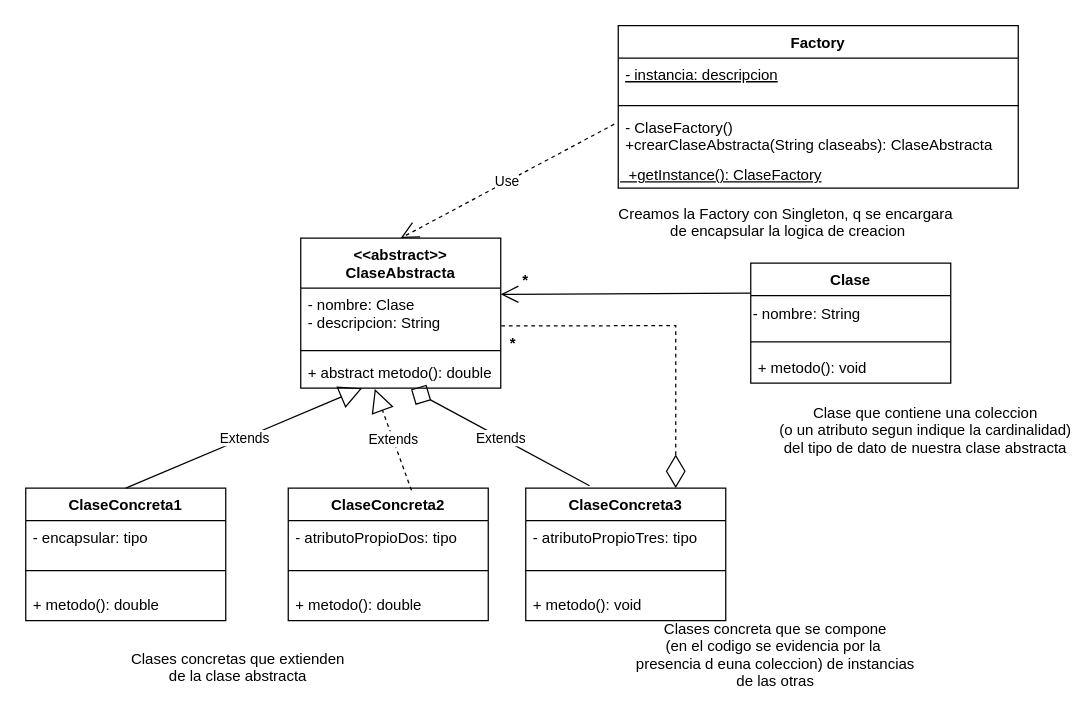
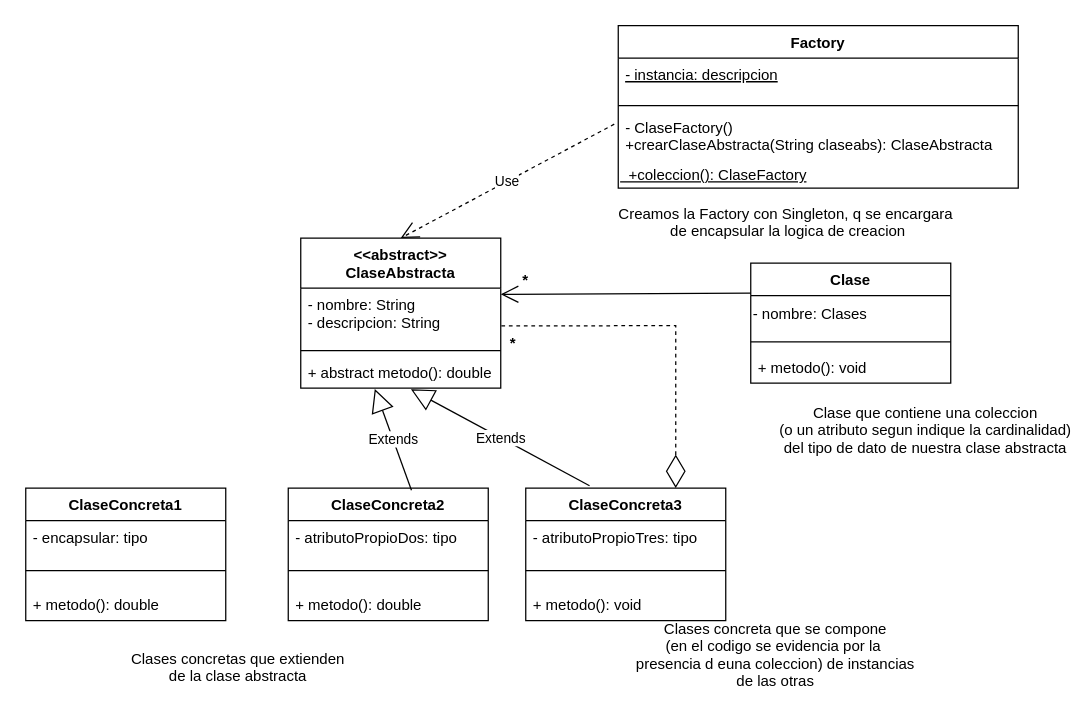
- <mxCell id="10" value="&lt;span style=&quot;&quot;&gt;&amp;nbsp; +getInstance(): ClaseFactory&lt;/span&gt;" style="text;html=1;strokeColor=none;fillColor=none;align=left;verticalAlign=middle;whiteSpace=wrap;rounded=0;fontStyle=4" vertex="1" parent="6"><mxGeometry y="110" width="320" height="20" as="geometry" /></mxCell>
+ <mxCell id="10" value="&lt;span style=&quot;&quot;&gt;&amp;nbsp; +coleccion(): ClaseFactory&lt;/span&gt;" style="text;html=1;strokeColor=none;fillColor=none;align=left;verticalAlign=middle;whiteSpace=wrap;rounded=0;fontStyle=4" vertex="1" parent="6"><mxGeometry y="110" width="320" height="20" as="geometry" /></mxCell>
- <mxCell id="3" value="- nombre: Clase&#10;- descripcion: String" style="text;strokeColor=none;fillColor=none;align=left;verticalAlign=top;spacingLeft=4;spacingRight=4;overflow=hidden;rotatable=0;points=[[0,0.5],[1,0.5]];portConstraint=eastwest;" parent="2" vertex="1"><mxGeometry y="40" width="160" height="46" as="geometry" /></mxCell>
+ <mxCell id="3" value="- nombre: String&#10;- descripcion: String" style="text;strokeColor=none;fillColor=none;align=left;verticalAlign=top;spacingLeft=4;spacingRight=4;overflow=hidden;rotatable=0;points=[[0,0.5],[1,0.5]];portConstraint=eastwest;" parent="2" vertex="1"><mxGeometry y="40" width="160" height="46" as="geometry" /></mxCell>
- <mxCell id="16" value="- nombre: String" style="text;html=1;align=left;verticalAlign=middle;resizable=0;points=[];autosize=1;strokeColor=none;fillColor=none;" parent="15" vertex="1"><mxGeometry y="26" width="160" height="30" as="geometry" /></mxCell>
+ <mxCell id="16" value="- nombre: Clases" style="text;html=1;align=left;verticalAlign=middle;resizable=0;points=[];autosize=1;strokeColor=none;fillColor=none;" parent="15" vertex="1"><mxGeometry y="26" width="160" height="30" as="geometry" /></mxCell>
- <mxCell id="22" value="Extends" style="endArrow=diamond;endSize=16;endFill=0;html=1;rounded=0;exitX=0.319;exitY=-0.018;exitDx=0;exitDy=0;entryX=0.551;entryY=1.037;entryDx=0;entryDy=0;entryPerimeter=0;exitPerimeter=0;" parent="1" source="25" target="5" edge="1"><mxGeometry width="160" relative="1" as="geometry"><mxPoint x="507.52" y="398.62" as="sourcePoint" /><mxPoint x="307.52" y="297.68" as="targetPoint" /></mxGeometry></mxCell>
+ <mxCell id="22" value="Extends" style="endArrow=block;endSize=16;endFill=0;html=1;rounded=0;exitX=0.319;exitY=-0.018;exitDx=0;exitDy=0;entryX=0.551;entryY=1.037;entryDx=0;entryDy=0;entryPerimeter=0;exitPerimeter=0;" parent="1" source="25" target="5" edge="1"><mxGeometry width="160" relative="1" as="geometry"><mxPoint x="507.52" y="398.62" as="sourcePoint" /><mxPoint x="307.52" y="297.68" as="targetPoint" /></mxGeometry></mxCell>
- <mxCell id="21" value="Extends" style="endArrow=block;endSize=16;endFill=0;html=1;rounded=0;exitX=0.5;exitY=0;exitDx=0;exitDy=0;" parent="1" source="11" target="5" edge="1"><mxGeometry width="160" relative="1" as="geometry"><mxPoint x="410" y="270" as="sourcePoint" /><mxPoint x="300" y="280" as="targetPoint" /></mxGeometry></mxCell>
- <mxCell id="33" value="Extends" style="endArrow=block;endSize=16;endFill=0;html=1;rounded=0;exitX=0.616;exitY=0.016;exitDx=0;exitDy=0;entryX=0.37;entryY=1.024;entryDx=0;entryDy=0;entryPerimeter=0;exitPerimeter=0;dashed=1;" parent="1" source="29" target="5" edge="1"><mxGeometry width="160" relative="1" as="geometry"><mxPoint x="110" y="400" as="sourcePoint" /><mxPoint x="336.415" y="360" as="targetPoint" /></mxGeometry></mxCell>
+ <mxCell id="33" value="Extends" style="endArrow=block;endSize=16;endFill=0;html=1;rounded=0;exitX=0.616;exitY=0.016;exitDx=0;exitDy=0;entryX=0.37;entryY=1.024;entryDx=0;entryDy=0;entryPerimeter=0;exitPerimeter=0;" parent="1" source="29" target="5" edge="1"><mxGeometry width="160" relative="1" as="geometry"><mxPoint x="110" y="400" as="sourcePoint" /><mxPoint x="336.415" y="360" as="targetPoint" /></mxGeometry></mxCell>
